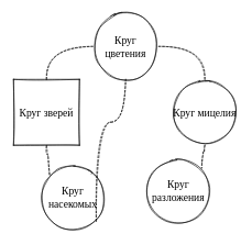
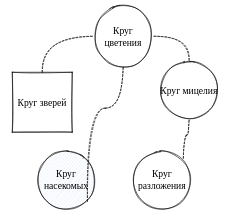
- <mxCell id="2" value="Круг цветения" style="ellipse;whiteSpace=wrap;html=1;aspect=fixed;fontFamily=Caveat;fontColor=default;verticalAlign=middle;horizontal=1;sketch=1;fontSource=https%3A%2F%2Ffonts.googleapis.com%2Fcss%3Ffamily%3DCaveat;fontSize=16;" parent="1" vertex="1"><mxGeometry x="140" y="20" width="100" height="100" as="geometry" /></mxCell>
+ <mxCell id="2" value="Круг цветения" style="ellipse;whiteSpace=wrap;html=1;aspect=fixed;fontFamily=Caveat;fontColor=default;verticalAlign=middle;horizontal=1;sketch=1;fontSource=https%3A%2F%2Ffonts.googleapis.com%2Fcss%3Ffamily%3DCaveat;fontSize=16;" parent="1" vertex="1"><mxGeometry x="155" y="10" width="100" height="100" as="geometry" /></mxCell>
- <mxCell id="4" value="Круг мицелия" style="ellipse;whiteSpace=wrap;html=1;aspect=fixed;fontFamily=Caveat;fontColor=default;sketch=1;fontSource=https%3A%2F%2Ffonts.googleapis.com%2Fcss%3Ffamily%3DCaveat;fontSize=16;" parent="1" vertex="1"><mxGeometry x="260" y="120" width="100" height="100" as="geometry" /></mxCell>
+ <mxCell id="4" value="Круг мицелия" style="ellipse;whiteSpace=wrap;html=1;aspect=fixed;fontFamily=Caveat;fontColor=default;sketch=1;fontSource=https%3A%2F%2Ffonts.googleapis.com%2Fcss%3Ffamily%3DCaveat;fontSize=16;" parent="1" vertex="1"><mxGeometry x="265" y="100" width="100" height="100" as="geometry" /></mxCell>
- <mxCell id="10" value="" style="endArrow=none;html=1;rounded=0;fontFamily=Caveat;fontColor=default;entryX=0.5;entryY=1;entryDx=0;entryDy=0;exitX=0;exitY=0;exitDx=0;exitDy=0;dashed=1;sketch=1;fontSource=https%3A%2F%2Ffonts.googleapis.com%2Fcss%3Ffamily%3DCaveat;fontSize=16;edgeStyle=orthogonalEdgeStyle;curved=1;" parent="1" source="6" target="3" edge="1"><mxGeometry width="50" height="50" relative="1" as="geometry"><mxPoint x="140" y="210" as="sourcePoint" /><mxPoint x="190" y="160" as="targetPoint" /></mxGeometry></mxCell>
- <mxCell id="5" value="Круг разложения" style="ellipse;whiteSpace=wrap;html=1;aspect=fixed;fontFamily=Caveat;fontColor=default;sketch=1;fontSource=https%3A%2F%2Ffonts.googleapis.com%2Fcss%3Ffamily%3DCaveat;fontSize=16;" parent="1" vertex="1"><mxGeometry x="220" y="240" width="100" height="100" as="geometry" /></mxCell>
+ <mxCell id="5" value="Круг разложения" style="ellipse;whiteSpace=wrap;html=1;aspect=fixed;fontFamily=Caveat;fontColor=default;sketch=1;fontSource=https%3A%2F%2Ffonts.googleapis.com%2Fcss%3Ffamily%3DCaveat;fontSize=16;" parent="1" vertex="1"><mxGeometry x="220" y="250" width="100" height="100" as="geometry" /></mxCell>
- <mxCell id="6" value="Круг насекомых" style="ellipse;whiteSpace=wrap;html=1;aspect=fixed;fontFamily=Caveat;fontColor=default;rotation=0;sketch=1;fontSource=https%3A%2F%2Ffonts.googleapis.com%2Fcss%3Ffamily%3DCaveat;fontSize=16;" parent="1" vertex="1"><mxGeometry x="60" y="250" width="100" height="100" as="geometry" /></mxCell>
+ <mxCell id="6" value="Круг насекомых" style="ellipse;whiteSpace=wrap;html=1;aspect=fixed;fontFamily=Caveat;fontColor=default;rotation=0;sketch=1;fontSource=https%3A%2F%2Ffonts.googleapis.com%2Fcss%3Ffamily%3DCaveat;fontSize=16;fillColor=#dae8fc;" parent="1" vertex="1"><mxGeometry x="60" y="250" width="100" height="100" as="geometry" /></mxCell>
